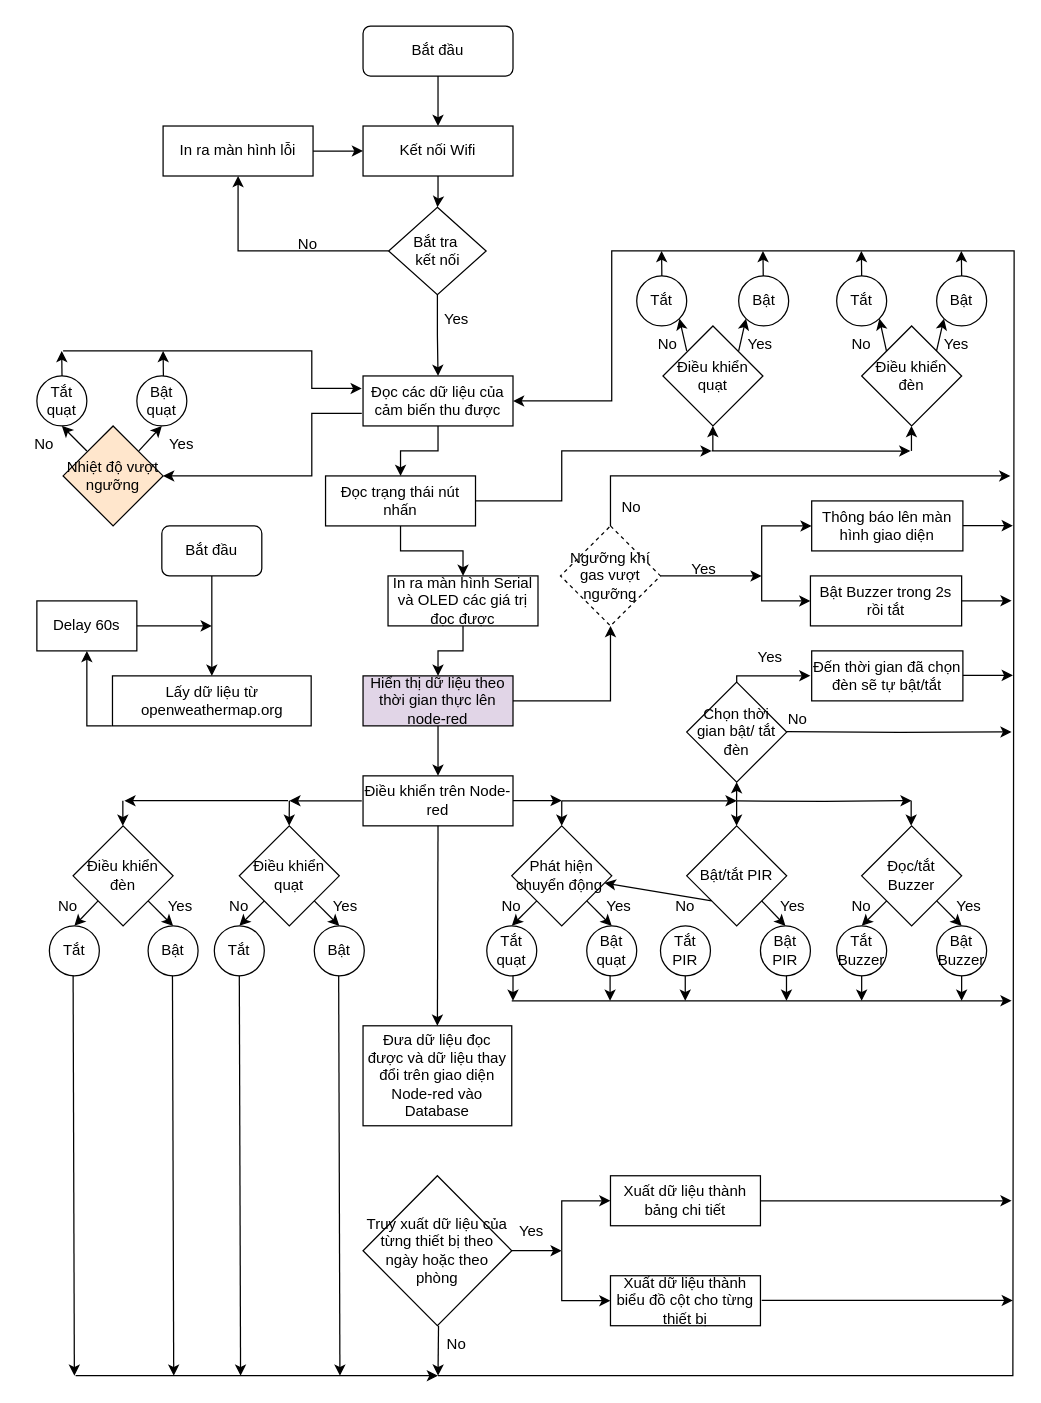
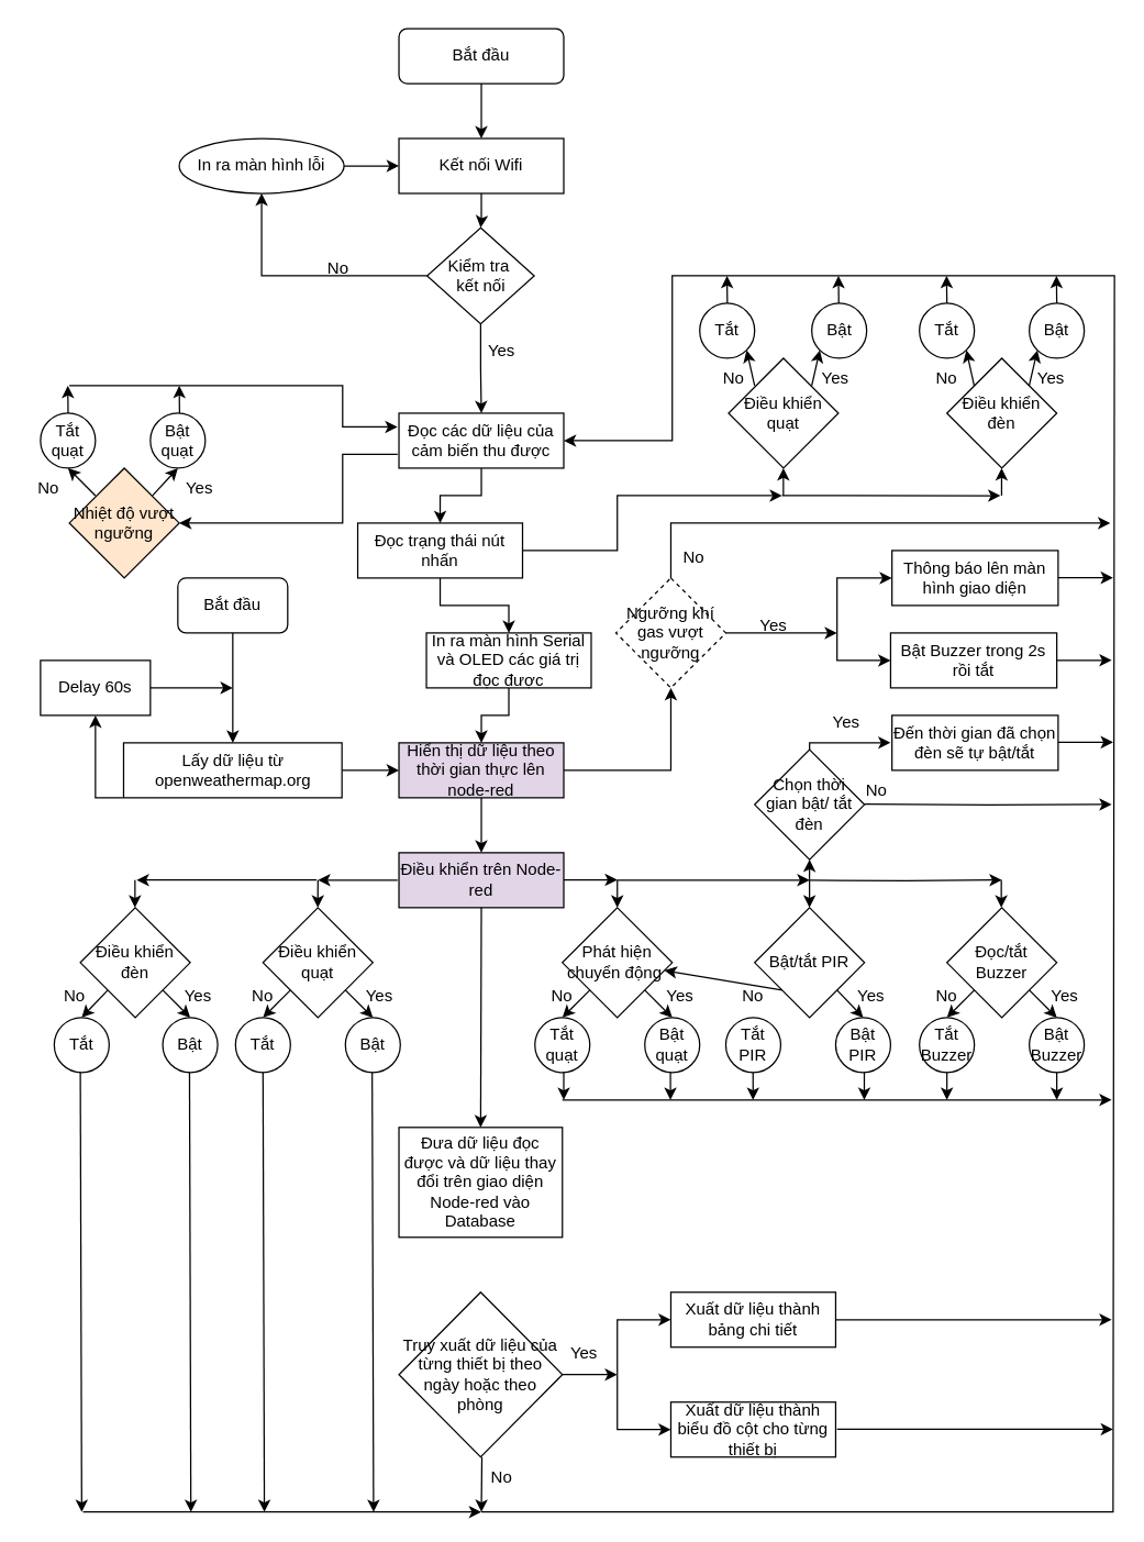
- <mxCell id="10" value="In ra màn hình lỗi" style="rounded=0;whiteSpace=wrap;html=1;" parent="1" vertex="1"><mxGeometry x="130" y="100" width="120" height="40" as="geometry" /></mxCell>
+ <mxCell id="10" value="In ra màn hình lỗi" style="ellipse;whiteSpace=wrap;html=1;" parent="1" vertex="1"><mxGeometry x="130" y="100" width="120" height="40" as="geometry" /></mxCell>
- <mxCell id="8" value="Bắt tra&amp;nbsp;&lt;div&gt;kết nối&lt;/div&gt;" style="rhombus;whiteSpace=wrap;html=1;" parent="1" vertex="1"><mxGeometry x="310.5" y="165" width="78" height="70" as="geometry" /></mxCell>
+ <mxCell id="8" value="Kiểm tra&amp;nbsp;&lt;div&gt;kết nối&lt;/div&gt;" style="rhombus;whiteSpace=wrap;html=1;" parent="1" vertex="1"><mxGeometry x="310.5" y="165" width="78" height="70" as="geometry" /></mxCell>
+ <mxCell id="80" value="" style="edgeStyle=orthogonalEdgeStyle;rounded=0;orthogonalLoop=1;jettySize=auto;html=1;" parent="1" source="81" target="17" edge="1"><mxGeometry relative="1" as="geometry" /></mxCell>
- <mxCell id="28" value="Điều khiển trên Node-red" style="rounded=0;whiteSpace=wrap;html=1;" parent="1" vertex="1"><mxGeometry x="290" y="620" width="120" height="40" as="geometry" /></mxCell>
+ <mxCell id="28" value="Điều khiển trên Node-red" style="rounded=0;whiteSpace=wrap;html=1;fillColor=#e1d5e7;" parent="1" vertex="1"><mxGeometry x="290" y="620" width="120" height="40" as="geometry" /></mxCell>
